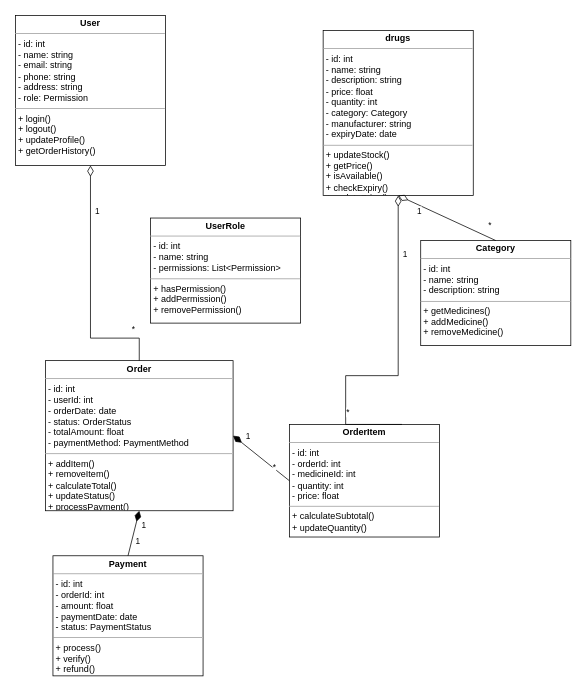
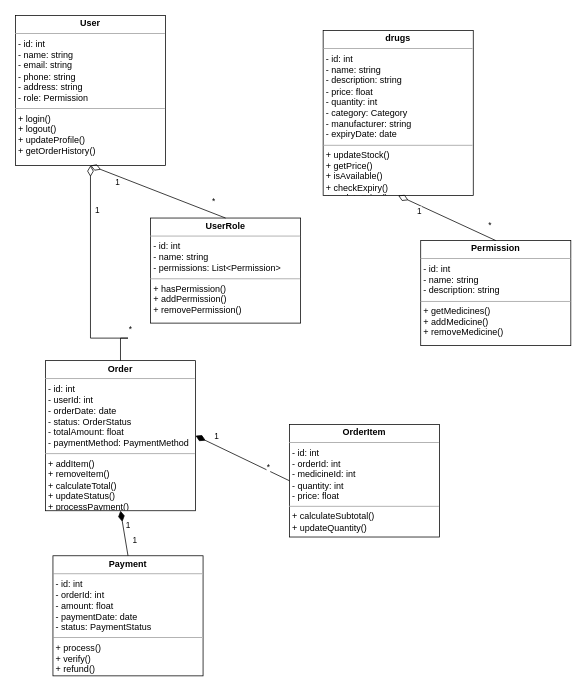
+ <mxCell id="9" value="" style="endArrow=diamondThin;endFill=0;endSize=12;html=1;rounded=0;exitX=0.5;exitY=0;exitDx=0;exitDy=0;entryX=0.5;entryY=1;entryDx=0;entryDy=0;" parent="1" source="3" target="2" edge="1"><mxGeometry width="160" relative="1" as="geometry"><mxPoint x="280" y="330" as="sourcePoint" /><mxPoint x="440" y="330" as="targetPoint" /></mxGeometry></mxCell>
+ <mxCell id="10" value="1" style="edgeLabel;html=1;align=center;verticalAlign=middle;resizable=0;points=[];" parent="9" vertex="1" connectable="0"><mxGeometry x="0.7" y="1" relative="1" as="geometry"><mxPoint x="9" y="11" as="offset" /></mxGeometry></mxCell>
+ <mxCell id="11" value="*" style="edgeLabel;html=1;align=center;verticalAlign=middle;resizable=0;points=[];" parent="9" vertex="1" connectable="0"><mxGeometry x="-0.7" y="-1" relative="1" as="geometry"><mxPoint x="10" y="-11" as="offset" /></mxGeometry></mxCell>
- <mxCell id="5" value="&lt;p style=&quot;margin:0px;margin-top:4px;text-align:center;&quot;&gt;&lt;b&gt;Category&lt;/b&gt;&lt;/p&gt;&lt;hr size=&quot;1&quot;/&gt;&lt;p style=&quot;margin:0px;margin-left:4px;&quot;&gt;- id: int&lt;br&gt;- name: string&lt;br&gt;- description: string&lt;/p&gt;&lt;hr size=&quot;1&quot;/&gt;&lt;p style=&quot;margin:0px;margin-left:4px;&quot;&gt;+ getMedicines()&lt;br&gt;+ addMedicine()&lt;br&gt;+ removeMedicine()&lt;/p&gt;" style="verticalAlign=top;align=left;overflow=fill;fontSize=12;fontFamily=Helvetica;html=1;whiteSpace=wrap;" parent="1" vertex="1"><mxGeometry x="560" y="320" width="200" height="140" as="geometry" /></mxCell>
+ <mxCell id="5" value="&lt;p style=&quot;margin:0px;margin-top:4px;text-align:center;&quot;&gt;&lt;b&gt;Permission&lt;/b&gt;&lt;/p&gt;&lt;hr size=&quot;1&quot;/&gt;&lt;p style=&quot;margin:0px;margin-left:4px;&quot;&gt;- id: int&lt;br&gt;- name: string&lt;br&gt;- description: string&lt;/p&gt;&lt;hr size=&quot;1&quot;/&gt;&lt;p style=&quot;margin:0px;margin-left:4px;&quot;&gt;+ getMedicines()&lt;br&gt;+ addMedicine()&lt;br&gt;+ removeMedicine()&lt;/p&gt;" style="verticalAlign=top;align=left;overflow=fill;fontSize=12;fontFamily=Helvetica;html=1;whiteSpace=wrap;" parent="1" vertex="1"><mxGeometry x="560" y="320" width="200" height="140" as="geometry" /></mxCell>
- <mxCell id="18" value="" style="endArrow=diamondThin;endFill=0;endSize=12;html=1;rounded=0;exitX=0.75;exitY=0;exitDx=0;exitDy=0;entryX=0.5;entryY=1;entryDx=0;entryDy=0;edgeStyle=orthogonalEdgeStyle;" parent="1" source="7" target="4" edge="1"><mxGeometry width="160" relative="1" as="geometry"><mxPoint x="280" y="430" as="sourcePoint" /><mxPoint x="440" y="430" as="targetPoint" /><Array as="points"><mxPoint x="460" y="500" /><mxPoint x="530" y="500" /></Array></mxGeometry></mxCell>
- <mxCell id="19" value="*" style="edgeLabel;html=1;align=center;verticalAlign=middle;resizable=0;points=[];" parent="18" vertex="1" connectable="0"><mxGeometry x="-0.7" y="-1" relative="1" as="geometry"><mxPoint x="-5" y="-16" as="offset" /></mxGeometry></mxCell>
- <mxCell id="20" value="1" style="edgeLabel;html=1;align=center;verticalAlign=middle;resizable=0;points=[];" parent="18" vertex="1" connectable="0"><mxGeometry x="0.7" y="1" relative="1" as="geometry"><mxPoint x="9" y="11" as="offset" /></mxGeometry></mxCell>
- <mxCell id="6" value="&lt;p style=&quot;margin:0px;margin-top:4px;text-align:center;&quot;&gt;&lt;b&gt;Order&lt;/b&gt;&lt;/p&gt;&lt;hr size=&quot;1&quot;/&gt;&lt;p style=&quot;margin:0px;margin-left:4px;&quot;&gt;- id: int&lt;br&gt;- userId: int&lt;br&gt;- orderDate: date&lt;br&gt;- status: OrderStatus&lt;br&gt;- totalAmount: float&lt;br&gt;- paymentMethod: PaymentMethod&lt;/p&gt;&lt;hr size=&quot;1&quot;/&gt;&lt;p style=&quot;margin:0px;margin-left:4px;&quot;&gt;+ addItem()&lt;br&gt;+ removeItem()&lt;br&gt;+ calculateTotal()&lt;br&gt;+ updateStatus()&lt;br&gt;+ processPayment()&lt;/p&gt;" style="verticalAlign=top;align=left;overflow=fill;fontSize=12;fontFamily=Helvetica;html=1;whiteSpace=wrap;" parent="1" vertex="1"><mxGeometry x="60" y="480" width="250" height="200" as="geometry" /></mxCell>
+ <mxCell id="6" value="&lt;p style=&quot;margin:0px;margin-top:4px;text-align:center;&quot;&gt;&lt;b&gt;Order&lt;/b&gt;&lt;/p&gt;&lt;hr size=&quot;1&quot;/&gt;&lt;p style=&quot;margin:0px;margin-left:4px;&quot;&gt;- id: int&lt;br&gt;- userId: int&lt;br&gt;- orderDate: date&lt;br&gt;- status: OrderStatus&lt;br&gt;- totalAmount: float&lt;br&gt;- paymentMethod: PaymentMethod&lt;/p&gt;&lt;hr size=&quot;1&quot;/&gt;&lt;p style=&quot;margin:0px;margin-left:4px;&quot;&gt;+ addItem()&lt;br&gt;+ removeItem()&lt;br&gt;+ calculateTotal()&lt;br&gt;+ updateStatus()&lt;br&gt;+ processPayment()&lt;/p&gt;" style="verticalAlign=top;align=left;overflow=fill;fontSize=12;fontFamily=Helvetica;html=1;whiteSpace=wrap;" parent="1" vertex="1"><mxGeometry x="60" y="480" width="200" height="200" as="geometry" /></mxCell>
